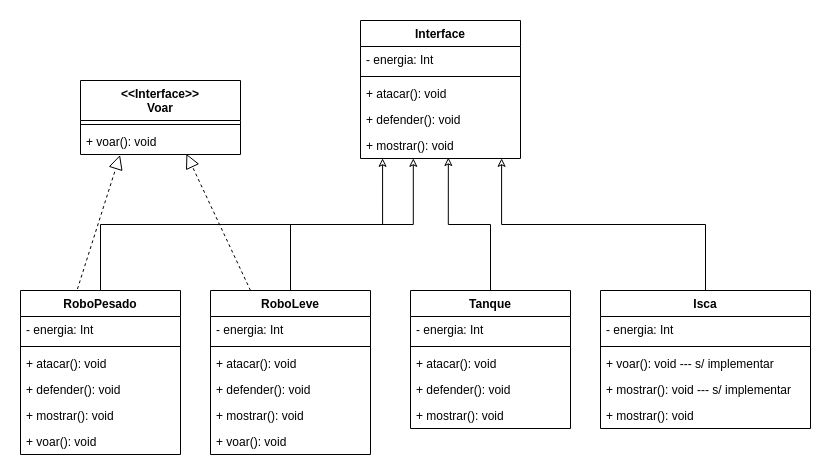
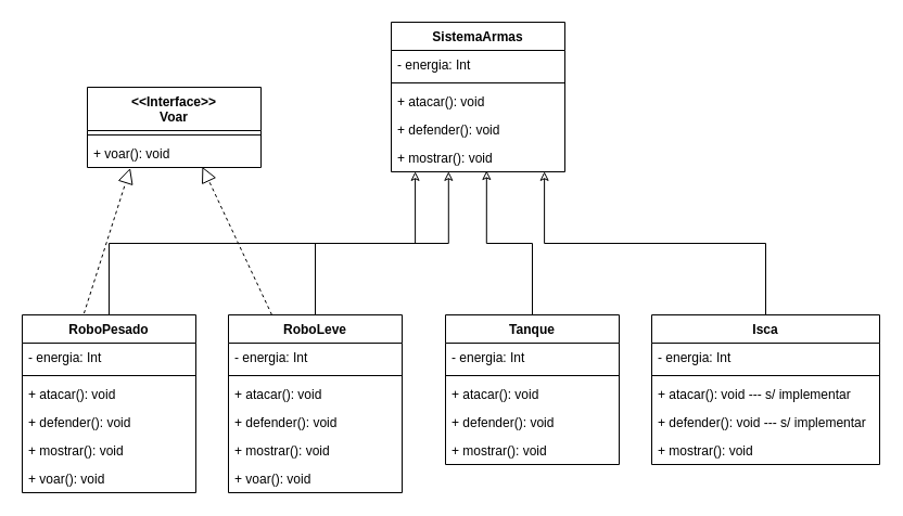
- <mxCell id="2" value="Interface" style="swimlane;fontStyle=1;align=center;verticalAlign=top;childLayout=stackLayout;horizontal=1;startSize=26;horizontalStack=0;resizeParent=1;resizeParentMax=0;resizeLast=0;collapsible=1;marginBottom=0;" vertex="1" parent="1"><mxGeometry x="360" y="20" width="160" height="138" as="geometry" /></mxCell>
+ <mxCell id="2" value="SistemaArmas" style="swimlane;fontStyle=1;align=center;verticalAlign=top;childLayout=stackLayout;horizontal=1;startSize=26;horizontalStack=0;resizeParent=1;resizeParentMax=0;resizeLast=0;collapsible=1;marginBottom=0;" vertex="1" parent="1"><mxGeometry x="360" y="20" width="160" height="138" as="geometry" /></mxCell>
- <mxCell id="38" value="+ voar(): void --- s/ implementar" style="text;strokeColor=none;fillColor=none;align=left;verticalAlign=top;spacingLeft=4;spacingRight=4;overflow=hidden;rotatable=0;points=[[0,0.5],[1,0.5]];portConstraint=eastwest;" vertex="1" parent="35"><mxGeometry y="60" width="210" height="26" as="geometry" /></mxCell>
+ <mxCell id="38" value="+ atacar(): void --- s/ implementar" style="text;strokeColor=none;fillColor=none;align=left;verticalAlign=top;spacingLeft=4;spacingRight=4;overflow=hidden;rotatable=0;points=[[0,0.5],[1,0.5]];portConstraint=eastwest;" vertex="1" parent="35"><mxGeometry y="60" width="210" height="26" as="geometry" /></mxCell>
- <mxCell id="39" value="+ mostrar(): void --- s/ implementar" style="text;strokeColor=none;fillColor=none;align=left;verticalAlign=top;spacingLeft=4;spacingRight=4;overflow=hidden;rotatable=0;points=[[0,0.5],[1,0.5]];portConstraint=eastwest;" vertex="1" parent="35"><mxGeometry y="86" width="210" height="26" as="geometry" /></mxCell>
+ <mxCell id="39" value="+ defender(): void --- s/ implementar" style="text;strokeColor=none;fillColor=none;align=left;verticalAlign=top;spacingLeft=4;spacingRight=4;overflow=hidden;rotatable=0;points=[[0,0.5],[1,0.5]];portConstraint=eastwest;" vertex="1" parent="35"><mxGeometry y="86" width="210" height="26" as="geometry" /></mxCell>
